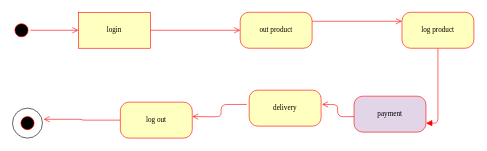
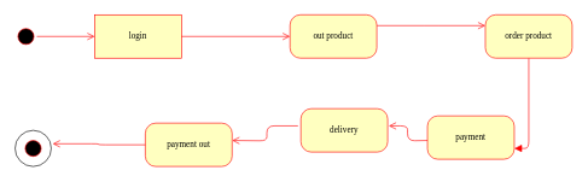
- <mxCell id="8" value="log product" style="rounded=1;whiteSpace=wrap;html=1;arcSize=24;fillColor=#ffffc0;strokeColor=#ff0000;shadow=0;comic=0;labelBackgroundColor=none;fontFamily=Verdana;fontSize=12;fontColor=#000000;align=center;" parent="1" vertex="1"><mxGeometry x="670" y="20" width="120" height="60" as="geometry" /></mxCell>
+ <mxCell id="8" value="order product" style="rounded=1;whiteSpace=wrap;html=1;arcSize=24;fillColor=#ffffc0;strokeColor=#ff0000;shadow=0;comic=0;labelBackgroundColor=none;fontFamily=Verdana;fontSize=12;fontColor=#000000;align=center;" parent="1" vertex="1"><mxGeometry x="670" y="20" width="120" height="60" as="geometry" /></mxCell>
- <mxCell id="9" value="payment" style="rounded=1;whiteSpace=wrap;html=1;arcSize=24;fillColor=#e1d5e7;strokeColor=#ff0000;shadow=0;comic=0;labelBackgroundColor=none;fontFamily=Verdana;fontSize=12;fontColor=#000000;align=center;" parent="1" vertex="1"><mxGeometry x="590" y="160" width="120" height="60" as="geometry" /></mxCell>
+ <mxCell id="9" value="payment" style="rounded=1;whiteSpace=wrap;html=1;arcSize=24;fillColor=#ffffc0;strokeColor=#ff0000;shadow=0;comic=0;labelBackgroundColor=none;fontFamily=Verdana;fontSize=12;fontColor=#000000;align=center;" parent="1" vertex="1"><mxGeometry x="590" y="160" width="120" height="60" as="geometry" /></mxCell>
- <mxCell id="14" value="log out" style="rounded=1;whiteSpace=wrap;html=1;arcSize=24;fillColor=#ffffc0;strokeColor=#ff0000;shadow=0;comic=0;labelBackgroundColor=none;fontFamily=Verdana;fontSize=12;fontColor=#000000;align=center;" parent="1" vertex="1"><mxGeometry x="200" y="170" width="120" height="60" as="geometry" /></mxCell>
+ <mxCell id="14" value="payment out" style="rounded=1;whiteSpace=wrap;html=1;arcSize=24;fillColor=#ffffc0;strokeColor=#ff0000;shadow=0;comic=0;labelBackgroundColor=none;fontFamily=Verdana;fontSize=12;fontColor=#000000;align=center;" parent="1" vertex="1"><mxGeometry x="200" y="170" width="120" height="60" as="geometry" /></mxCell>
